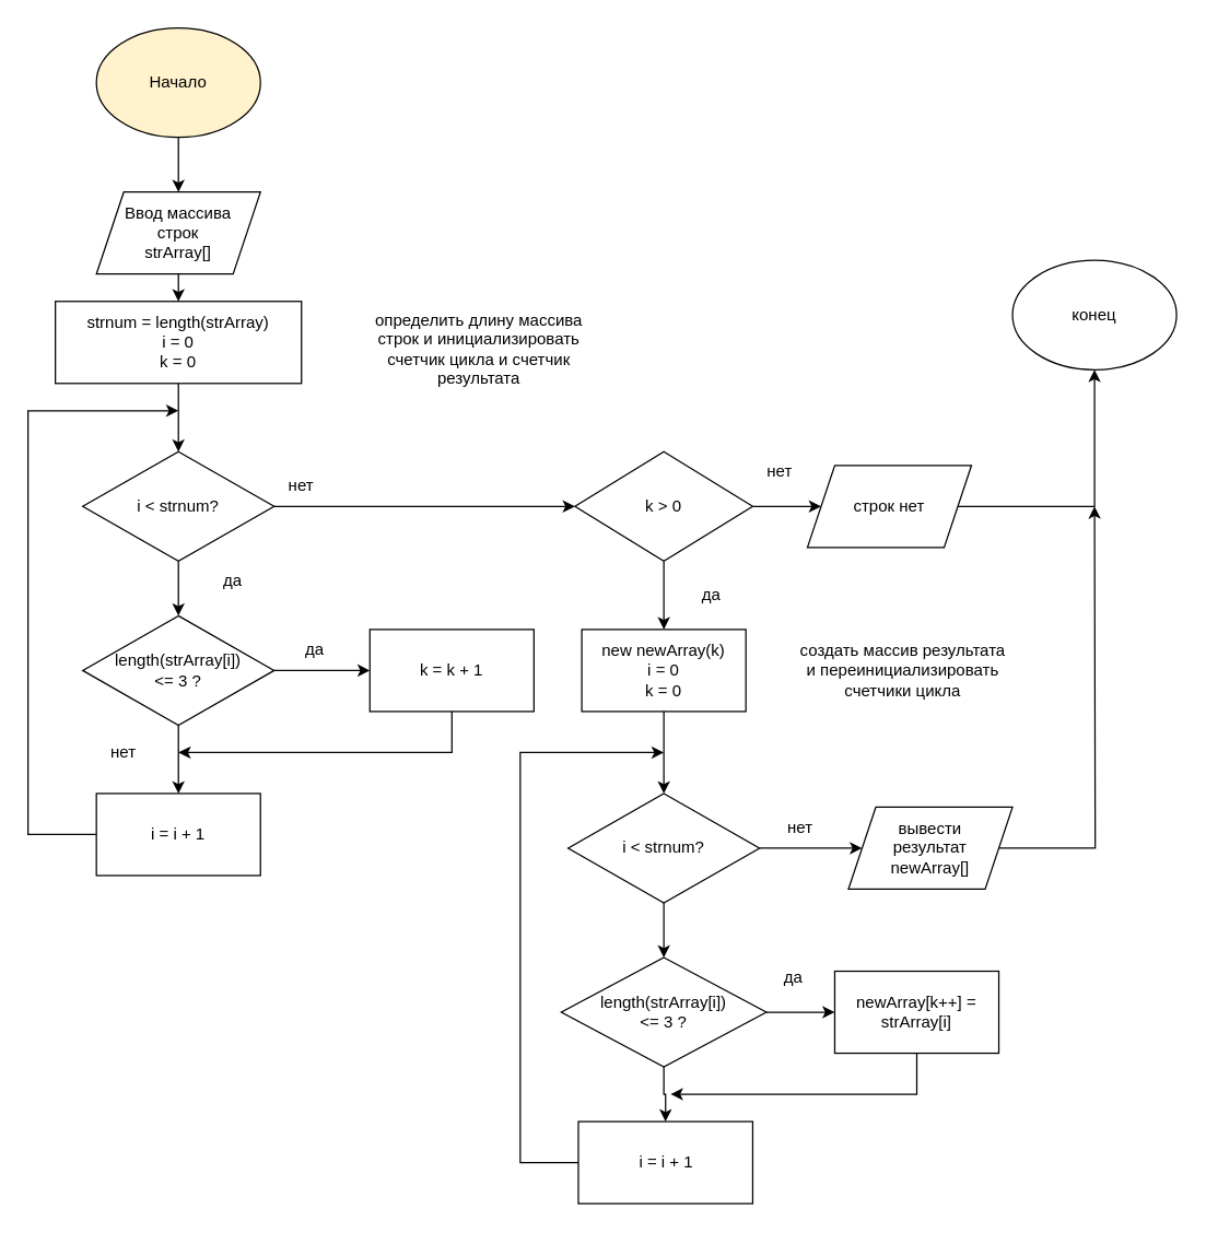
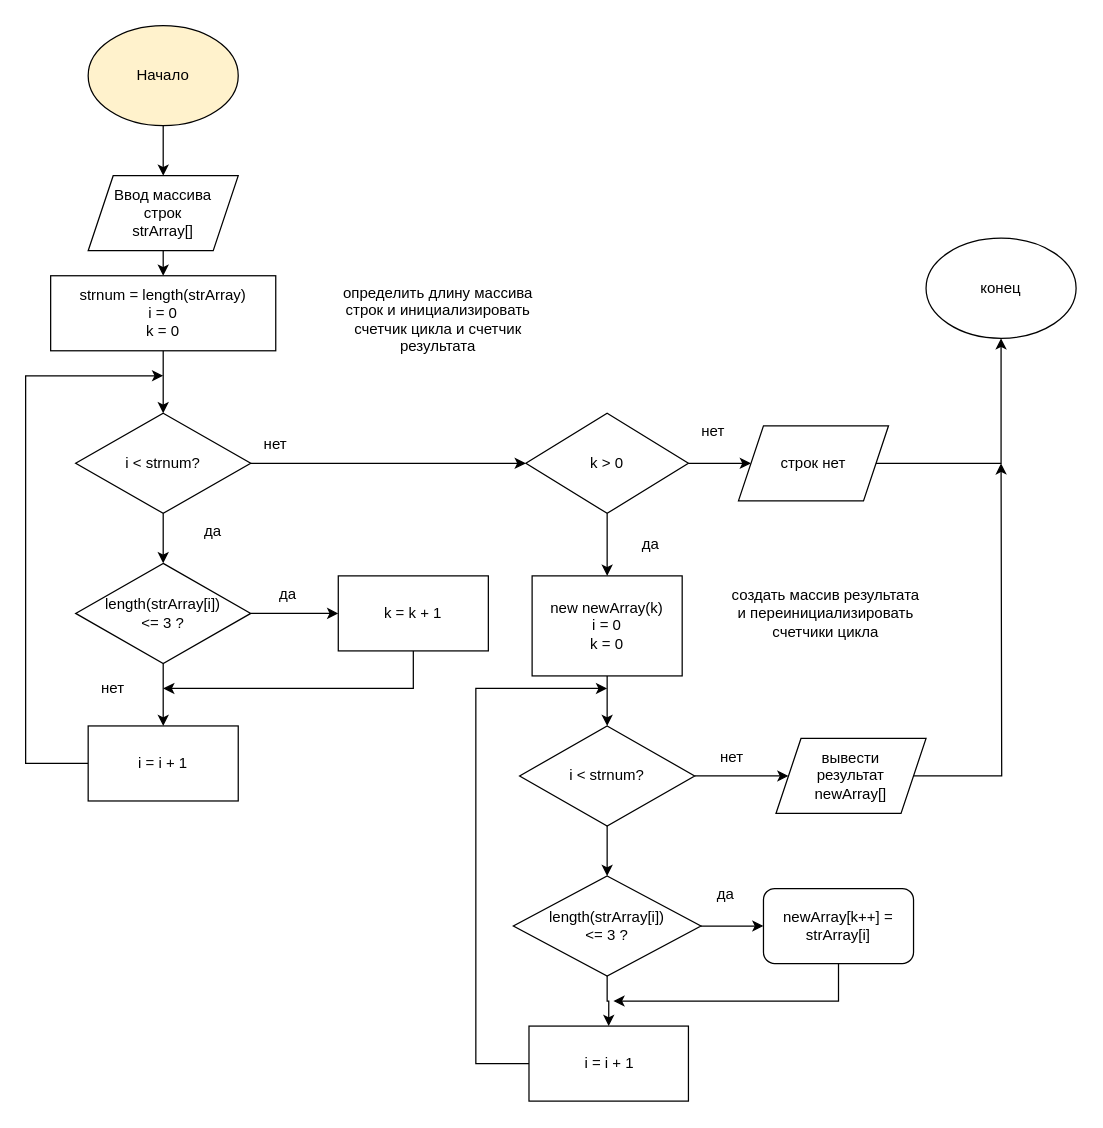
- <mxCell id="29" value="new newArray(k)&lt;br&gt;i = 0&lt;br&gt;k = 0" style="rounded=0;whiteSpace=wrap;html=1;" vertex="1" parent="1"><mxGeometry x="425" y="460" width="120" height="60" as="geometry" /></mxCell>
+ <mxCell id="29" value="new newArray(k)&lt;br&gt;i = 0&lt;br&gt;k = 0" style="rounded=0;whiteSpace=wrap;html=1;" vertex="1" parent="1"><mxGeometry x="425" y="460" width="120" height="80" as="geometry" /></mxCell>
- <mxCell id="42" value="newArray[k++] =&lt;br&gt;strArray[i]" style="rounded=0;whiteSpace=wrap;html=1;" vertex="1" parent="1"><mxGeometry x="610" y="710" width="120" height="60" as="geometry" /></mxCell>
+ <mxCell id="42" value="newArray[k++] =&lt;br&gt;strArray[i]" style="whiteSpace=wrap;html=1;rounded=1;" vertex="1" parent="1"><mxGeometry x="610" y="710" width="120" height="60" as="geometry" /></mxCell>
